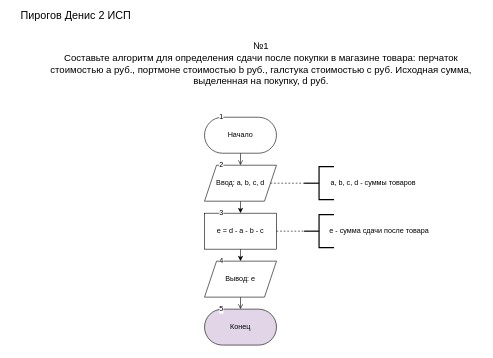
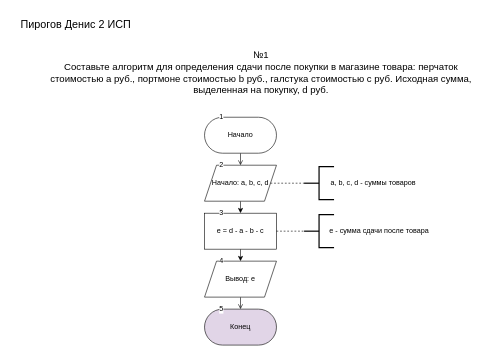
- <mxCell id="22" value="&lt;font style=&quot;font-size: 18px;&quot;&gt;Пирогов Денис 2 ИСП&lt;/font&gt;" style="text;html=1;align=center;verticalAlign=middle;resizable=0;points=[];autosize=1;strokeColor=none;fillColor=none;" vertex="1" parent="1"><mxGeometry x="20" y="5" width="210" height="40" as="geometry" /></mxCell>
+ <mxCell id="22" value="&lt;font style=&quot;font-size: 18px;&quot;&gt;Пирогов Денис 2 ИСП&lt;/font&gt;" style="text;html=1;align=center;verticalAlign=middle;resizable=0;points=[];autosize=1;strokeColor=none;fillColor=none;" vertex="1" parent="1"><mxGeometry width="210" height="40" as="geometry" x="20" y="20" /></mxCell>
- <mxCell id="23" value="&lt;font style=&quot;font-size: 16px;&quot;&gt;№1&lt;/font&gt;&lt;div style=&quot;font-size: 16px;&quot;&gt;&lt;font style=&quot;font-size: 16px;&quot;&gt;Составьте алгоритм для определения сдачи после покупки в магазине товара: перчаток&lt;/font&gt;&lt;/div&gt;&lt;div style=&quot;font-size: 16px;&quot;&gt;&lt;font style=&quot;font-size: 16px;&quot;&gt;стоимостью а руб., портмоне стоимостью b руб., галстука стоимостью с руб. Исходная сумма,&lt;/font&gt;&lt;/div&gt;&lt;div style=&quot;font-size: 16px;&quot;&gt;&lt;font style=&quot;font-size: 16px;&quot;&gt;выделенная на покупку, d руб.&lt;/font&gt;&lt;/div&gt;" style="text;html=1;align=center;verticalAlign=middle;resizable=0;points=[];autosize=1;strokeColor=none;fillColor=none;" vertex="1" parent="1"><mxGeometry x="69" y="60" width="730" height="90" as="geometry" /></mxCell>
+ <mxCell id="23" value="&lt;font style=&quot;font-size: 16px;&quot;&gt;№1&lt;/font&gt;&lt;div style=&quot;font-size: 16px;&quot;&gt;&lt;font style=&quot;font-size: 16px;&quot;&gt;Составьте алгоритм для определения сдачи после покупки в магазине товара: перчаток&lt;/font&gt;&lt;/div&gt;&lt;div style=&quot;font-size: 16px;&quot;&gt;&lt;font style=&quot;font-size: 16px;&quot;&gt;стоимостью а руб., портмоне стоимостью b руб., галстука стоимостью с руб. Исходная сумма,&lt;/font&gt;&lt;/div&gt;&lt;div style=&quot;font-size: 16px;&quot;&gt;&lt;font style=&quot;font-size: 16px;&quot;&gt;выделенная на покупку, d руб.&lt;/font&gt;&lt;/div&gt;" style="text;html=1;align=center;verticalAlign=middle;resizable=0;points=[];autosize=1;strokeColor=none;fillColor=none;" vertex="1" parent="1"><mxGeometry x="69" y="75" width="730" height="90" as="geometry" /></mxCell>
- <mxCell id="6" value="Ввод: a, b, c, d" style="shape=parallelogram;perimeter=parallelogramPerimeter;whiteSpace=wrap;html=1;fixedSize=1;" parent="1" vertex="1"><mxGeometry x="340" y="275" width="120" height="60" as="geometry" /></mxCell>
+ <mxCell id="6" value="Начало: a, b, c, d" style="shape=parallelogram;perimeter=parallelogramPerimeter;whiteSpace=wrap;html=1;fixedSize=1;" parent="1" vertex="1"><mxGeometry x="340" y="275" width="120" height="60" as="geometry" /></mxCell>
